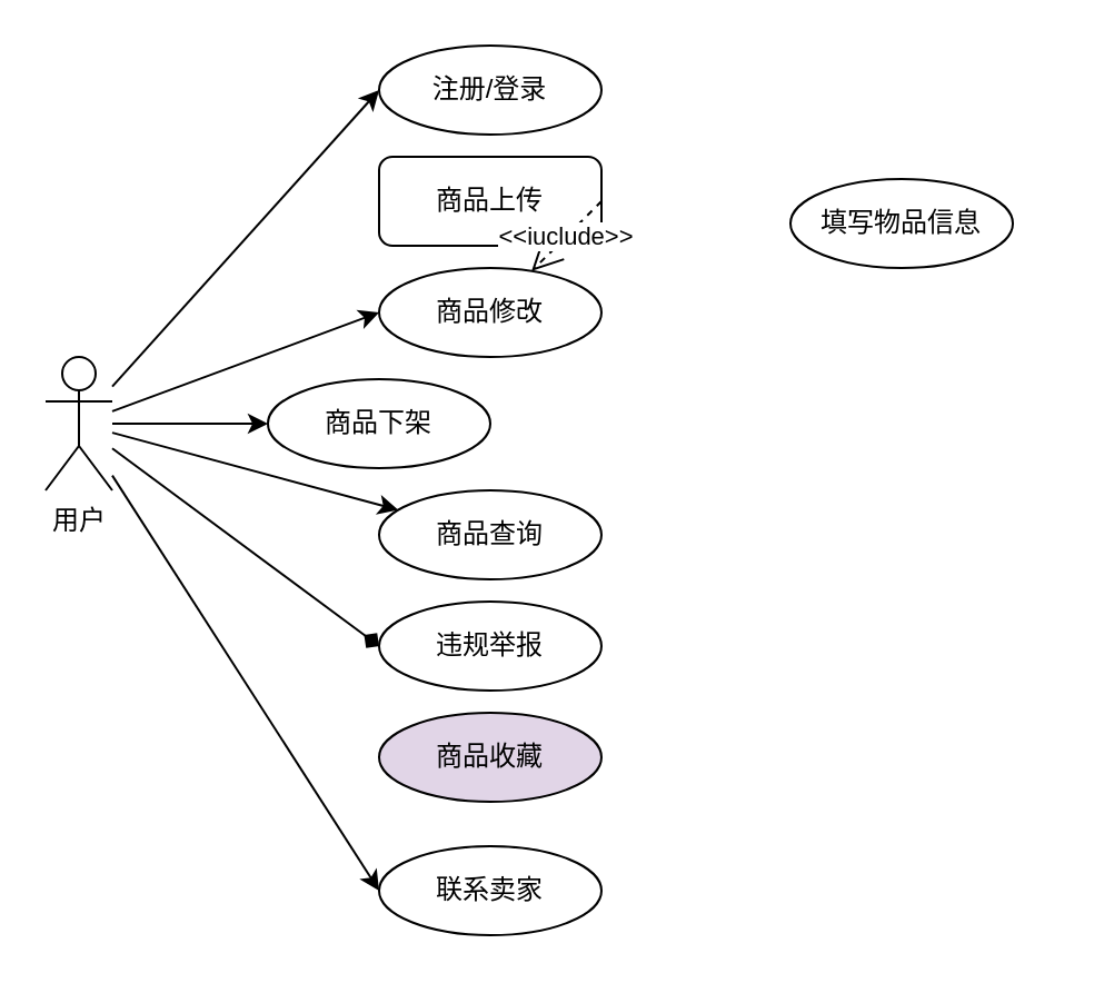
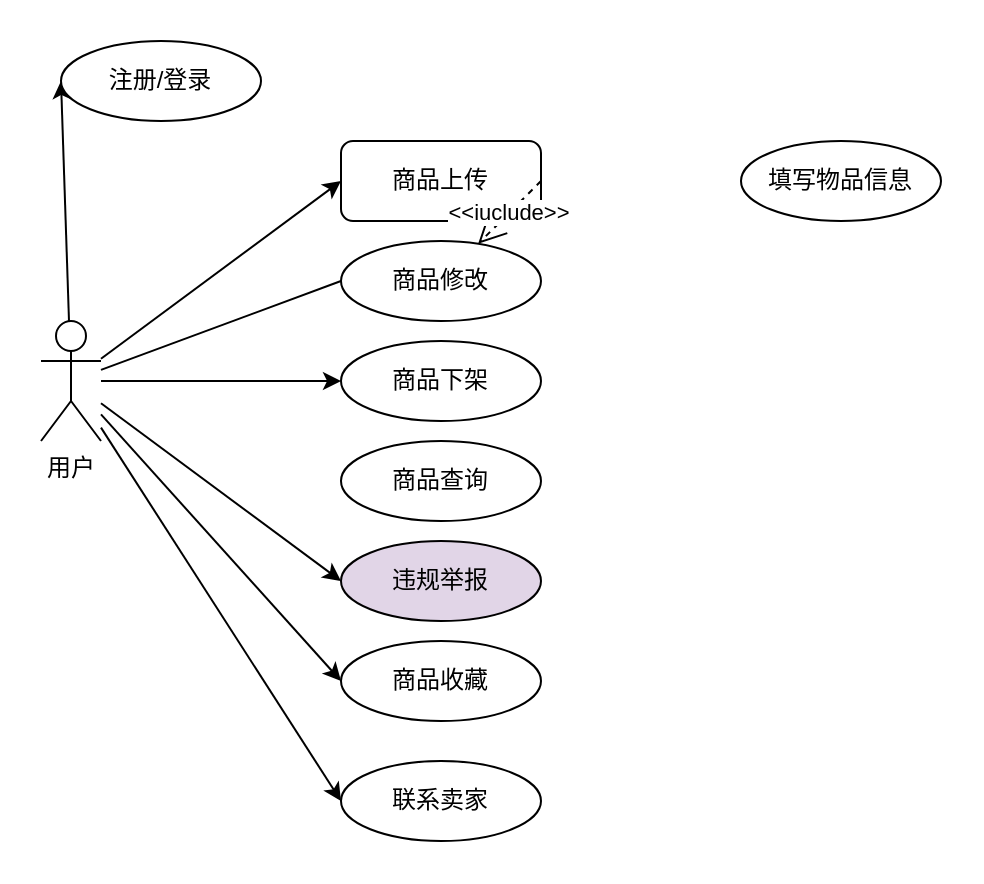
- <mxCell id="10" value="注册/登录" style="ellipse;whiteSpace=wrap;html=1;" vertex="1" parent="1"><mxGeometry x="170" y="20" width="100" height="40" as="geometry" /></mxCell>
+ <mxCell id="10" value="注册/登录" style="ellipse;whiteSpace=wrap;html=1;" vertex="1" parent="1"><mxGeometry x="30" y="20" width="100" height="40" as="geometry" /></mxCell>
- <mxCell id="18" value="填写物品信息" style="ellipse;whiteSpace=wrap;html=1;" vertex="1" parent="1"><mxGeometry x="355" y="80" width="100" height="40" as="geometry" /></mxCell>
+ <mxCell id="18" value="填写物品信息" style="ellipse;whiteSpace=wrap;html=1;" vertex="1" parent="1"><mxGeometry x="370" y="70" width="100" height="40" as="geometry" /></mxCell>
+ <mxCell id="3" style="edgeStyle=none;rounded=0;orthogonalLoop=1;jettySize=auto;html=1;entryX=0;entryY=0.5;entryDx=0;entryDy=0;fontSize=11;" edge="1" parent="1" source="9" target="11"><mxGeometry relative="1" as="geometry" /></mxCell>
- <mxCell id="4" style="edgeStyle=none;rounded=0;orthogonalLoop=1;jettySize=auto;html=1;entryX=0;entryY=0.5;entryDx=0;entryDy=0;fontSize=11;" edge="1" parent="1" source="9" target="12"><mxGeometry relative="1" as="geometry" /></mxCell>
+ <mxCell id="4" style="edgeStyle=none;rounded=0;orthogonalLoop=1;jettySize=auto;html=1;entryX=0;entryY=0.5;entryDx=0;entryDy=0;fontSize=11;endArrow=none;" edge="1" parent="1" source="9" target="12"><mxGeometry relative="1" as="geometry" /></mxCell>
- <mxCell id="13" value="商品下架" style="ellipse;whiteSpace=wrap;html=1;" vertex="1" parent="1"><mxGeometry x="120" y="170" width="100" height="40" as="geometry" /></mxCell>
+ <mxCell id="13" value="商品下架" style="ellipse;whiteSpace=wrap;html=1;" vertex="1" parent="1"><mxGeometry x="170" y="170" width="100" height="40" as="geometry" /></mxCell>
- <mxCell id="7" style="edgeStyle=none;rounded=0;orthogonalLoop=1;jettySize=auto;html=1;fontSize=11;" edge="1" parent="1" source="9" target="14"><mxGeometry relative="1" as="geometry" /></mxCell>
+ <mxCell id="7" style="edgeStyle=none;rounded=0;orthogonalLoop=1;jettySize=auto;html=1;entryX=0;entryY=0.5;entryDx=0;entryDy=0;fontSize=11;" edge="1" parent="1" source="9" target="16"><mxGeometry relative="1" as="geometry" /></mxCell>
- <mxCell id="6" style="edgeStyle=none;rounded=0;orthogonalLoop=1;jettySize=auto;html=1;entryX=0;entryY=0.5;entryDx=0;entryDy=0;fontSize=11;endArrow=diamond;" edge="1" parent="1" source="9" target="15"><mxGeometry relative="1" as="geometry" /></mxCell>
+ <mxCell id="6" style="edgeStyle=none;rounded=0;orthogonalLoop=1;jettySize=auto;html=1;entryX=0;entryY=0.5;entryDx=0;entryDy=0;fontSize=11;" edge="1" parent="1" source="9" target="15"><mxGeometry relative="1" as="geometry" /></mxCell>
- <mxCell id="15" value="违规举报" style="ellipse;whiteSpace=wrap;html=1;" vertex="1" parent="1"><mxGeometry x="170" y="270" width="100" height="40" as="geometry" /></mxCell>
+ <mxCell id="15" value="违规举报" style="ellipse;whiteSpace=wrap;html=1;fillColor=#e1d5e7;" vertex="1" parent="1"><mxGeometry x="170" y="270" width="100" height="40" as="geometry" /></mxCell>
- <mxCell id="16" value="商品收藏" style="ellipse;whiteSpace=wrap;html=1;fillColor=#e1d5e7;" vertex="1" parent="1"><mxGeometry x="170" y="320" width="100" height="40" as="geometry" /></mxCell>
+ <mxCell id="16" value="商品收藏" style="ellipse;whiteSpace=wrap;html=1;" vertex="1" parent="1"><mxGeometry x="170" y="320" width="100" height="40" as="geometry" /></mxCell>
